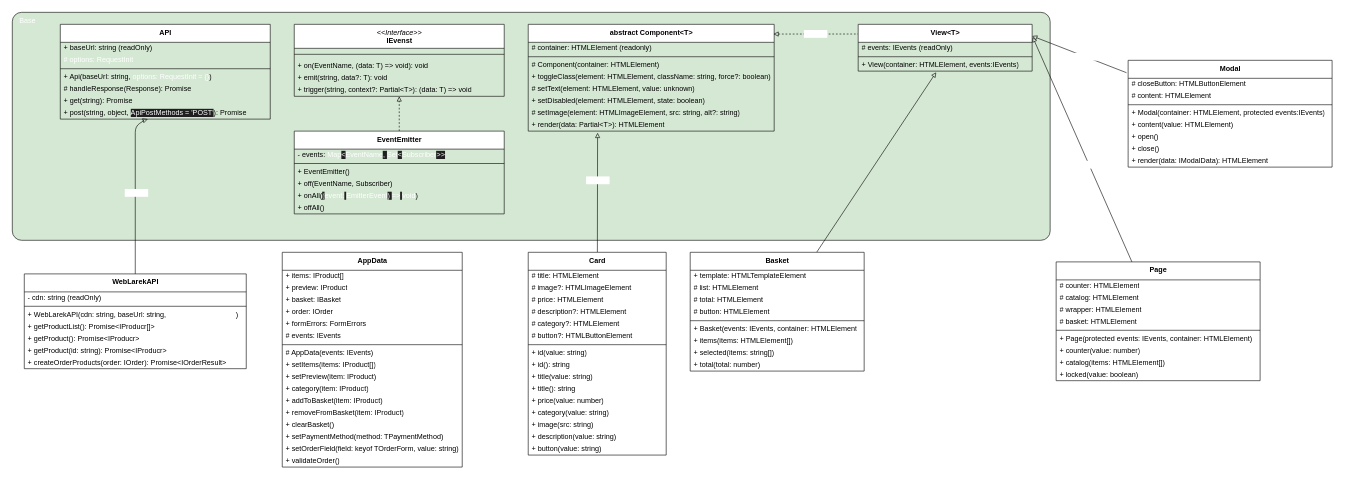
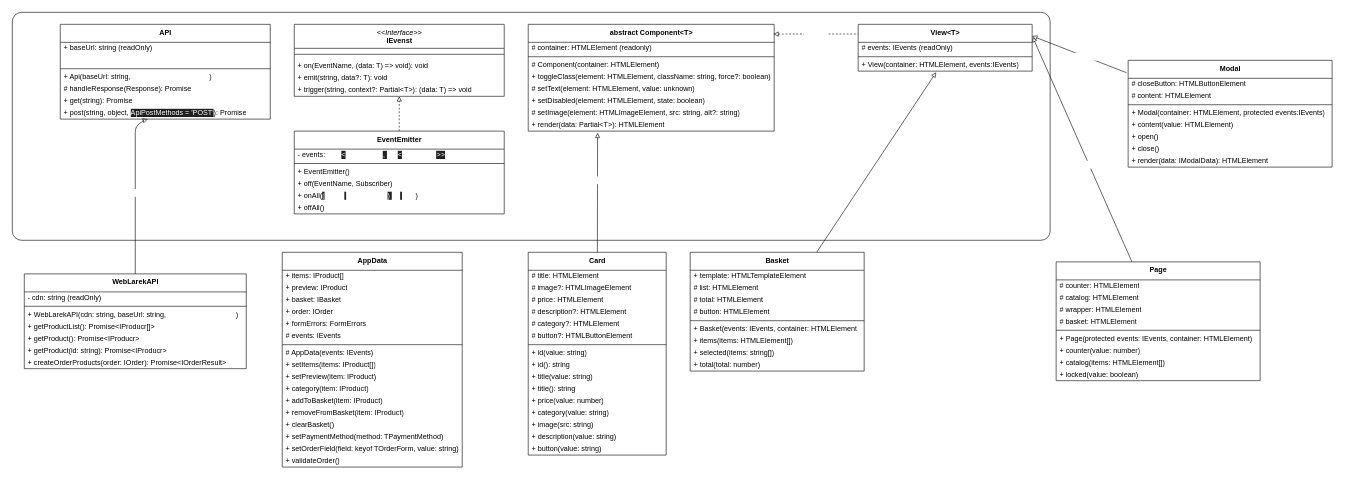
- <mxCell id="2" value="&amp;nbsp; &amp;nbsp;Base" style="html=1;align=left;verticalAlign=top;rounded=1;absoluteArcSize=1;arcSize=31;fontColor=#ffffff;fillColor=#d5e8d4;" parent="1" vertex="1"><mxGeometry x="20" y="20" width="1730" height="380" as="geometry" /></mxCell>
+ <mxCell id="2" value="&amp;nbsp; &amp;nbsp;Base" style="html=1;align=left;verticalAlign=top;rounded=1;absoluteArcSize=1;arcSize=31;fontColor=#ffffff;" parent="1" vertex="1"><mxGeometry x="20" y="20" width="1730" height="380" as="geometry" /></mxCell>
